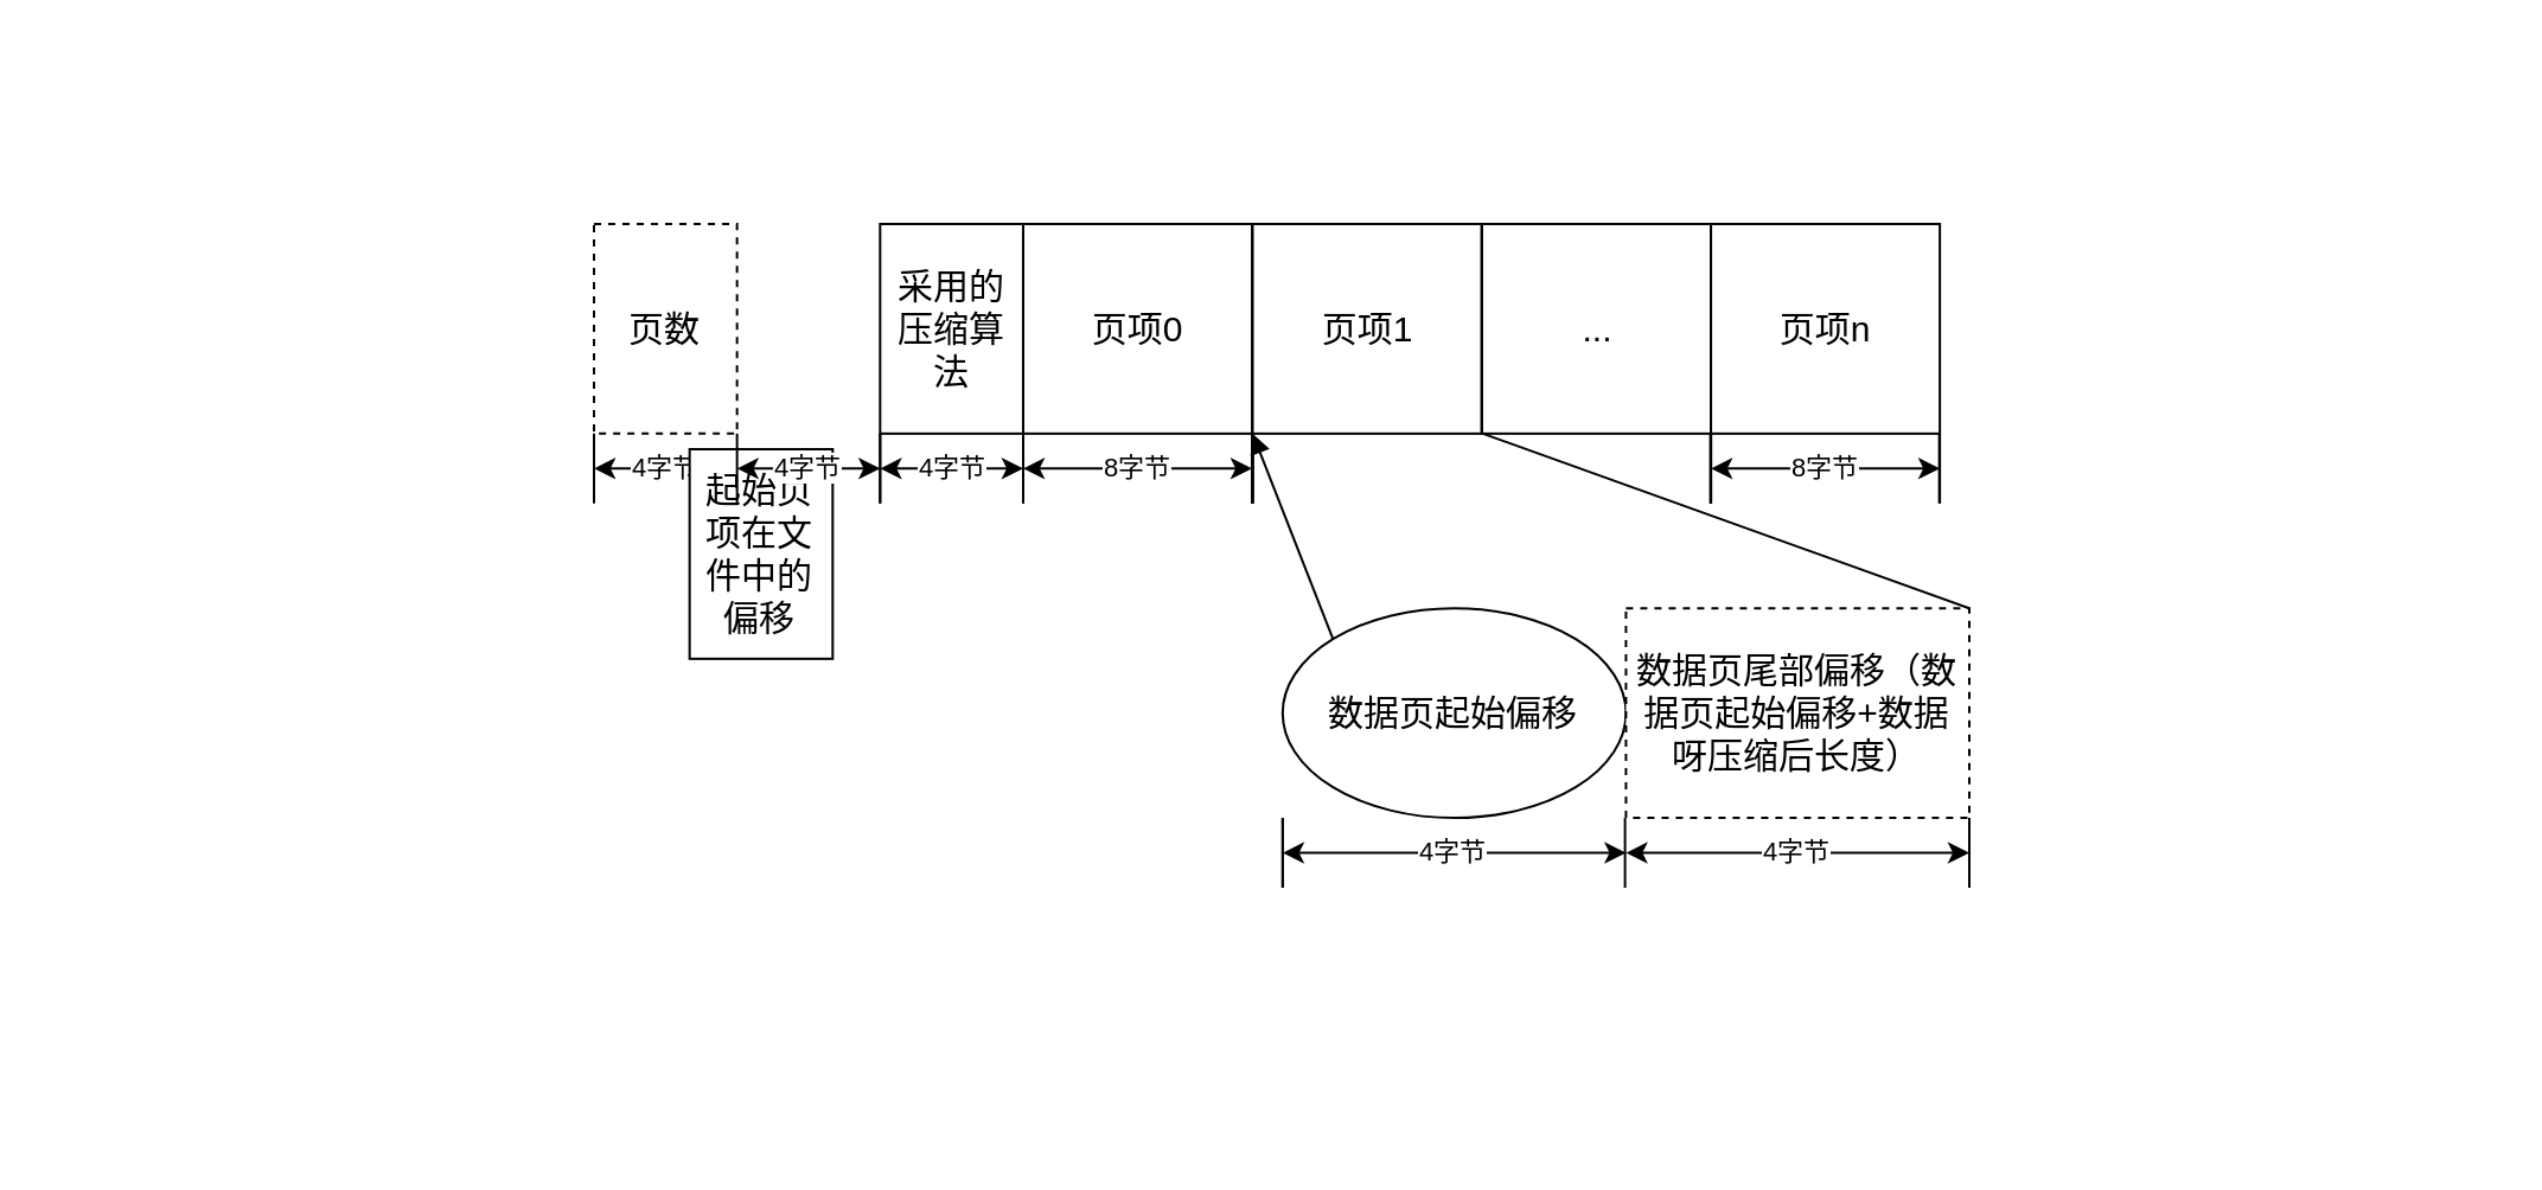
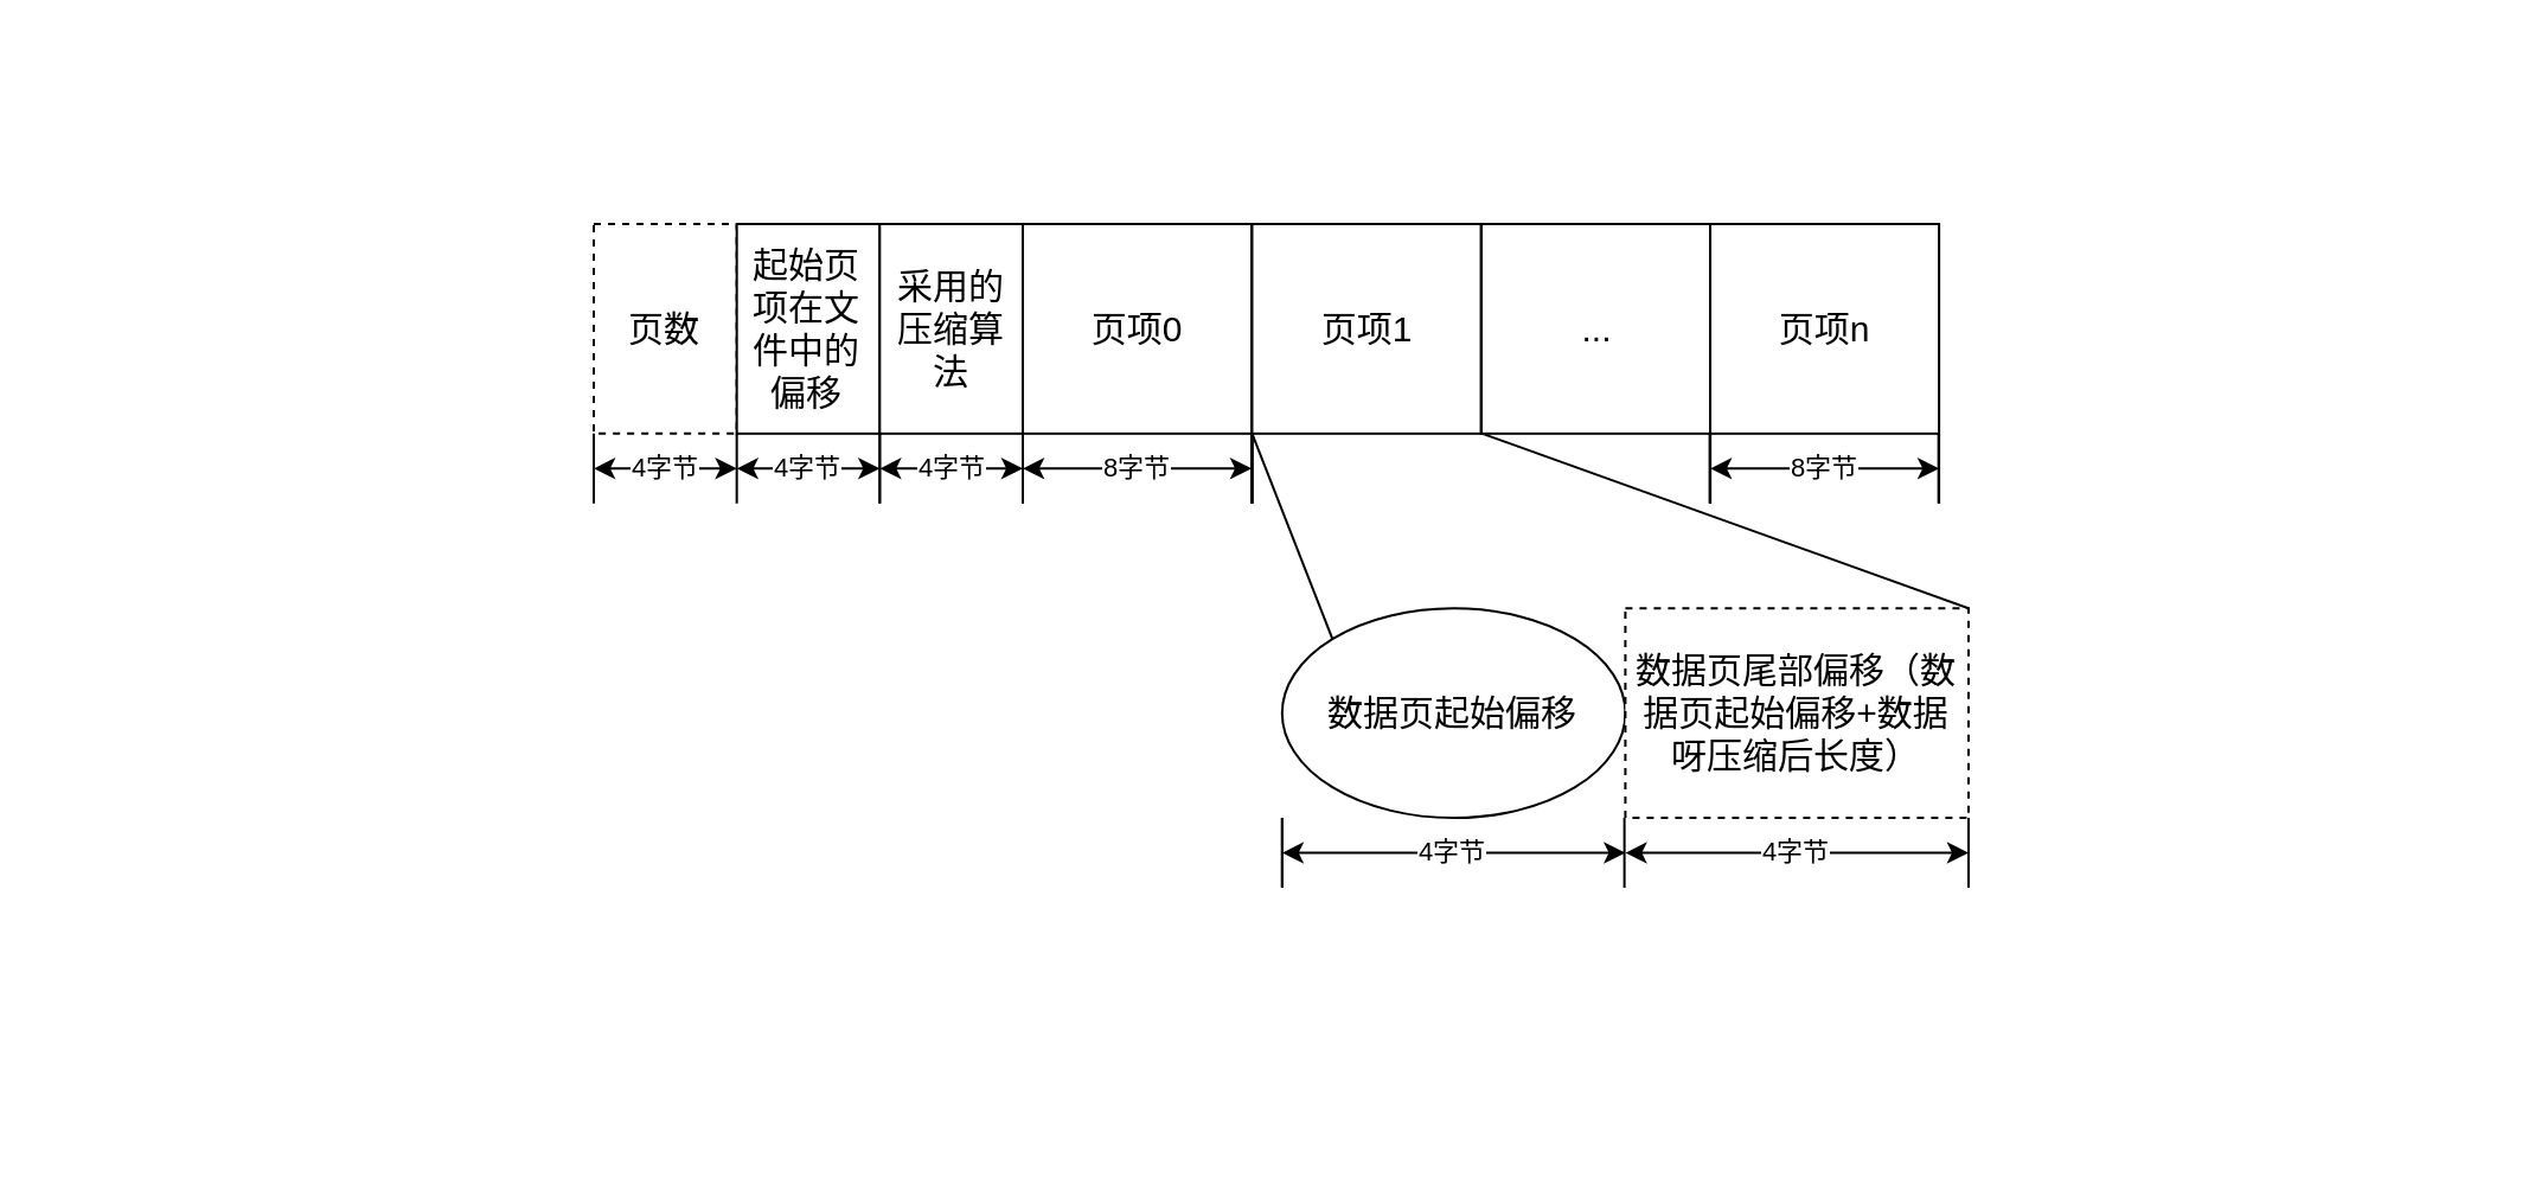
- <mxCell id="25" value="" style="endArrow=block;html=1;rounded=0;entryX=0;entryY=1;entryDx=0;entryDy=0;exitX=0;exitY=0;exitDx=0;exitDy=0;" parent="3" source="26" target="23" edge="1"><mxGeometry width="50" height="50" relative="1" as="geometry"><mxPoint x="133.558" y="250.526" as="sourcePoint" /><mxPoint x="290.416" y="88.421" as="targetPoint" /></mxGeometry></mxCell>
+ <mxCell id="25" value="" style="endArrow=none;html=1;rounded=0;entryX=0;entryY=1;entryDx=0;entryDy=0;exitX=0;exitY=0;exitDx=0;exitDy=0;" parent="3" source="26" target="23" edge="1"><mxGeometry width="50" height="50" relative="1" as="geometry"><mxPoint x="133.558" y="250.526" as="sourcePoint" /><mxPoint x="290.416" y="88.421" as="targetPoint" /></mxGeometry></mxCell>
- <mxCell id="28" value="&lt;font style=&quot;font-size: 15px;&quot;&gt;起始页项在文件中的偏移&lt;/font&gt;" style="rounded=0;whiteSpace=wrap;html=1;" parent="3" vertex="1"><mxGeometry x="40.33" y="95" width="60.33" height="88.421" as="geometry" /></mxCell>
+ <mxCell id="28" value="&lt;font style=&quot;font-size: 15px;&quot;&gt;起始页项在文件中的偏移&lt;/font&gt;" style="rounded=0;whiteSpace=wrap;html=1;" parent="3" vertex="1"><mxGeometry x="60.33" width="60.33" height="88.421" as="geometry" /></mxCell>
